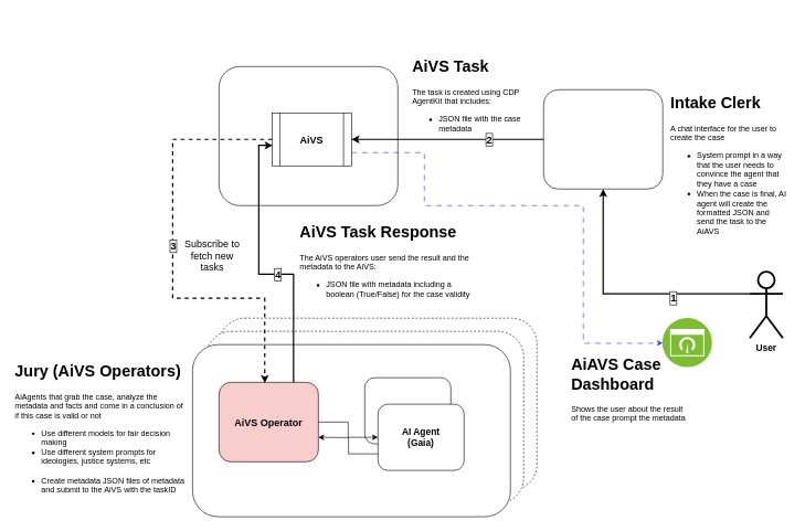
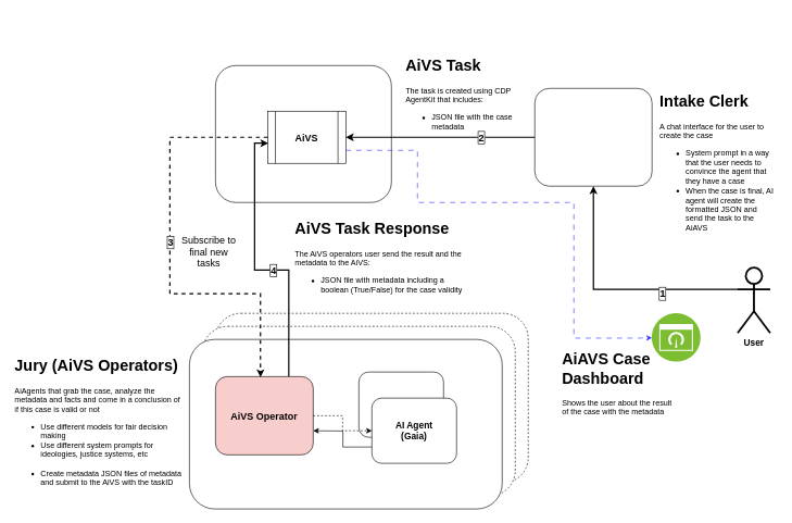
- <mxCell id="28" value="&lt;font style=&quot;font-size: 15px;&quot;&gt;Subscribe to fetch new tasks&lt;/font&gt;" style="text;html=1;align=center;verticalAlign=middle;whiteSpace=wrap;rounded=0;" vertex="1" parent="1"><mxGeometry x="270" y="370" width="100" height="30" as="geometry" /></mxCell>
+ <mxCell id="28" value="&lt;font style=&quot;font-size: 15px;&quot;&gt;Subscribe to final new tasks&lt;/font&gt;" style="text;html=1;align=center;verticalAlign=middle;whiteSpace=wrap;rounded=0;" vertex="1" parent="1"><mxGeometry x="270" y="370" width="100" height="30" as="geometry" /></mxCell>
- <mxCell id="20" value="&lt;h1 style=&quot;margin-top: 0px;&quot;&gt;AiAVS Case Dashboard&lt;/h1&gt;&lt;p&gt;Shows the user about the result of the case prompt the metadata&lt;/p&gt;" style="text;html=1;whiteSpace=wrap;overflow=hidden;rounded=0;" vertex="1" parent="13"><mxGeometry x="130" y="395" width="180" height="120" as="geometry" /></mxCell>
+ <mxCell id="20" value="&lt;h1 style=&quot;margin-top: 0px;&quot;&gt;AiAVS Case Dashboard&lt;/h1&gt;&lt;p&gt;Shows the user about the result of the case with the metadata&lt;/p&gt;" style="text;html=1;whiteSpace=wrap;overflow=hidden;rounded=0;" vertex="1" parent="13"><mxGeometry x="130" y="395" width="180" height="120" as="geometry" /></mxCell>
- <mxCell id="44" style="edgeStyle=orthogonalEdgeStyle;rounded=0;orthogonalLoop=1;jettySize=auto;html=1;exitX=1;exitY=0.5;exitDx=0;exitDy=0;entryX=0;entryY=0.5;entryDx=0;entryDy=0;" edge="1" parent="30" source="34" target="42"><mxGeometry relative="1" as="geometry" /></mxCell>
+ <mxCell id="44" style="edgeStyle=orthogonalEdgeStyle;rounded=0;orthogonalLoop=1;jettySize=auto;html=1;exitX=1;exitY=0.5;exitDx=0;exitDy=0;entryX=0;entryY=0.5;entryDx=0;entryDy=0;dashed=1;" edge="1" parent="30" source="34" target="42"><mxGeometry relative="1" as="geometry" /></mxCell>
